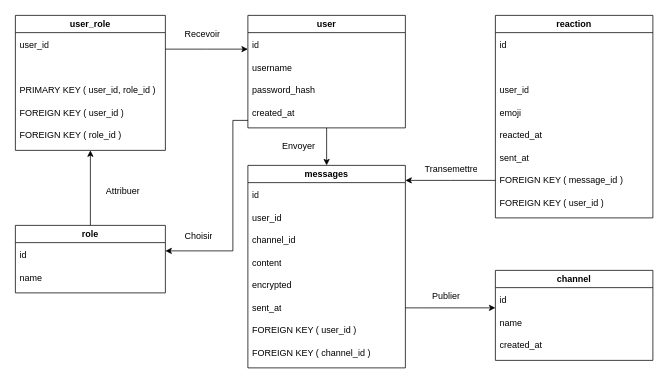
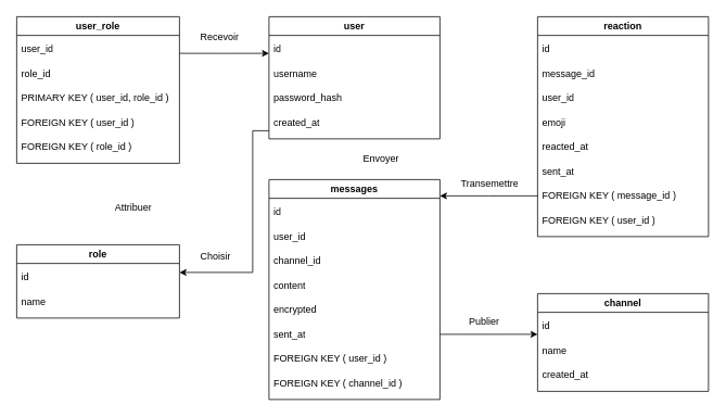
+ <mxCell id="9" value="role_id" style="text;strokeColor=none;fillColor=none;align=left;verticalAlign=middle;spacingLeft=4;spacingRight=4;overflow=hidden;points=[[0,0.5],[1,0.5]];portConstraint=eastwest;rotatable=0;whiteSpace=wrap;html=1;" vertex="1" parent="7"><mxGeometry y="55" width="140" height="30" as="geometry" /></mxCell>
+ <mxCell id="30" value="message_id" style="text;strokeColor=none;fillColor=none;align=left;verticalAlign=middle;spacingLeft=4;spacingRight=4;overflow=hidden;points=[[0,0.5],[1,0.5]];portConstraint=eastwest;rotatable=0;whiteSpace=wrap;html=1;" vertex="1" parent="28"><mxGeometry y="55" width="140" height="30" as="geometry" /></mxCell>
- <mxCell id="13" style="edgeStyle=orthogonalEdgeStyle;rounded=0;orthogonalLoop=1;jettySize=auto;html=1;exitX=0.5;exitY=1;exitDx=0;exitDy=0;" edge="1" parent="1" source="14" target="19"><mxGeometry relative="1" as="geometry" /></mxCell>
- <mxCell id="46" value="Envoyer" style="text;strokeColor=none;fillColor=none;align=left;verticalAlign=middle;spacingLeft=4;spacingRight=4;overflow=hidden;points=[[0,0.5],[1,0.5]];portConstraint=eastwest;rotatable=0;whiteSpace=wrap;html=1;" vertex="1" parent="1"><mxGeometry x="370" y="180" width="80" height="30" as="geometry" /></mxCell>
+ <mxCell id="46" value="Envoyer" style="text;strokeColor=none;fillColor=none;align=left;verticalAlign=middle;spacingLeft=4;spacingRight=4;overflow=hidden;points=[[0,0.5],[1,0.5]];portConstraint=eastwest;rotatable=0;whiteSpace=wrap;html=1;" vertex="1" parent="1"><mxGeometry x="440" y="180" width="80" height="30" as="geometry" /></mxCell>
- <mxCell id="38" style="edgeStyle=orthogonalEdgeStyle;rounded=0;orthogonalLoop=1;jettySize=auto;html=1;exitX=0.5;exitY=0;exitDx=0;exitDy=0;entryX=0.5;entryY=1;entryDx=0;entryDy=0;startArrow=none;startFill=0;" edge="1" parent="1" source="39" target="7"><mxGeometry relative="1" as="geometry" /></mxCell>
